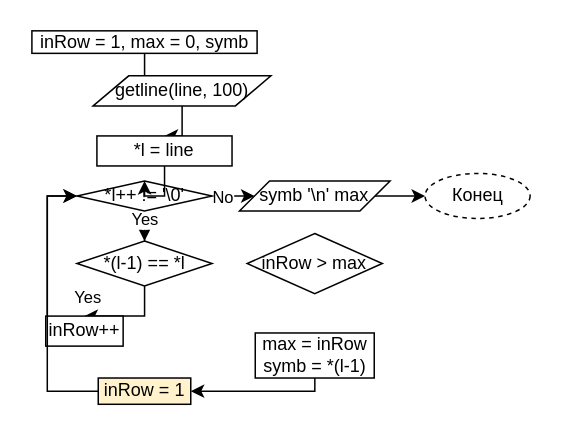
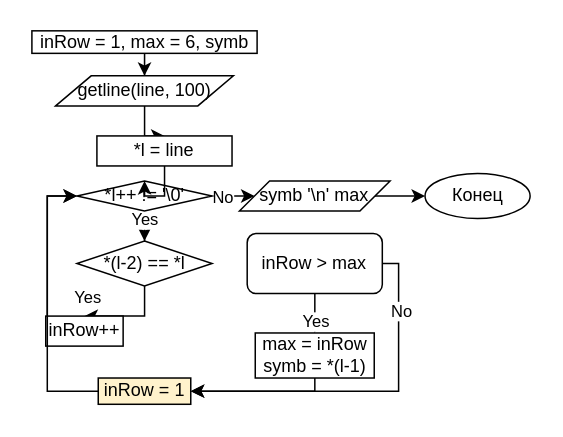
- <mxCell id="8" value="inRow = 1, max = 0, symb" style="rounded=0;whiteSpace=wrap;html=1;fontFamily=Helvetica;fontSize=12;fontColor=#000000;align=center;strokeColor=#000000;fillColor=#ffffff;" vertex="1" parent="1"><mxGeometry x="20.75" y="20" width="150" height="15" as="geometry" /></mxCell>
+ <mxCell id="8" value="inRow = 1, max = 6, symb" style="rounded=0;whiteSpace=wrap;html=1;fontFamily=Helvetica;fontSize=12;fontColor=#000000;align=center;strokeColor=#000000;fillColor=#ffffff;" vertex="1" parent="1"><mxGeometry x="20.75" y="20" width="150" height="15" as="geometry" /></mxCell>
- <mxCell id="10" value="getline(line, 100)" style="shape=parallelogram;perimeter=parallelogramPerimeter;whiteSpace=wrap;html=1;fontFamily=Helvetica;fontSize=12;fontColor=#000000;align=center;strokeColor=#000000;fillColor=#ffffff;" vertex="1" parent="1"><mxGeometry x="61.55" y="50" width="118.4" height="20" as="geometry" /></mxCell>
+ <mxCell id="10" value="getline(line, 100)" style="shape=parallelogram;perimeter=parallelogramPerimeter;whiteSpace=wrap;html=1;fontFamily=Helvetica;fontSize=12;fontColor=#000000;align=center;strokeColor=#000000;fillColor=#ffffff;" vertex="1" parent="1"><mxGeometry x="36.55" y="50" width="118.4" height="20" as="geometry" /></mxCell>
- <mxCell id="25" value="Конец" style="ellipse;whiteSpace=wrap;html=1;dashed=1;" vertex="1" parent="1"><mxGeometry x="282.6" y="115" width="70" height="30" as="geometry" /></mxCell>
+ <mxCell id="25" value="Конец" style="ellipse;whiteSpace=wrap;html=1;" vertex="1" parent="1"><mxGeometry x="282.6" y="115" width="70" height="30" as="geometry" /></mxCell>
- <mxCell id="15" value="*(l-1) == *l" style="rhombus;whiteSpace=wrap;html=1;" vertex="1" parent="1"><mxGeometry x="50.75" y="160" width="90" height="30" as="geometry" /></mxCell>
+ <mxCell id="15" value="*(l-2) == *l" style="rhombus;whiteSpace=wrap;html=1;" vertex="1" parent="1"><mxGeometry x="50.75" y="160" width="90" height="30" as="geometry" /></mxCell>
- <mxCell id="22" value="inRow &amp;gt; max" style="rhombus;whiteSpace=wrap;html=1;" vertex="1" parent="1"><mxGeometry x="164.15" y="155" width="90" height="40" as="geometry" /></mxCell>
+ <mxCell id="22" value="inRow &amp;gt; max" style="whiteSpace=wrap;html=1;rounded=1;" vertex="1" parent="1"><mxGeometry x="164.15" y="155" width="90" height="40" as="geometry" /></mxCell>
+ <mxCell id="18" style="edgeStyle=orthogonalEdgeStyle;rounded=0;orthogonalLoop=1;jettySize=auto;html=1;entryX=0.5;entryY=0;entryDx=0;entryDy=0;" edge="1" parent="1" source="22" target="27"><mxGeometry relative="1" as="geometry" /></mxCell>
+ <mxCell id="19" value="Yes" style="edgeLabel;html=1;align=center;verticalAlign=middle;resizable=0;points=[];" vertex="1" connectable="0" parent="18"><mxGeometry x="0.331" relative="1" as="geometry"><mxPoint as="offset" /></mxGeometry></mxCell>
+ <mxCell id="20" style="edgeStyle=orthogonalEdgeStyle;rounded=0;orthogonalLoop=1;jettySize=auto;html=1;entryX=1;entryY=0.5;entryDx=0;entryDy=0;" edge="1" parent="1" source="22" target="29"><mxGeometry relative="1" as="geometry"><Array as="points"><mxPoint x="265" y="175" /><mxPoint x="265" y="260" /></Array></mxGeometry></mxCell>
+ <mxCell id="21" value="No" style="edgeLabel;html=1;align=center;verticalAlign=middle;resizable=0;points=[];" vertex="1" connectable="0" parent="20"><mxGeometry x="-0.639" y="1" relative="1" as="geometry"><mxPoint as="offset" /></mxGeometry></mxCell>
